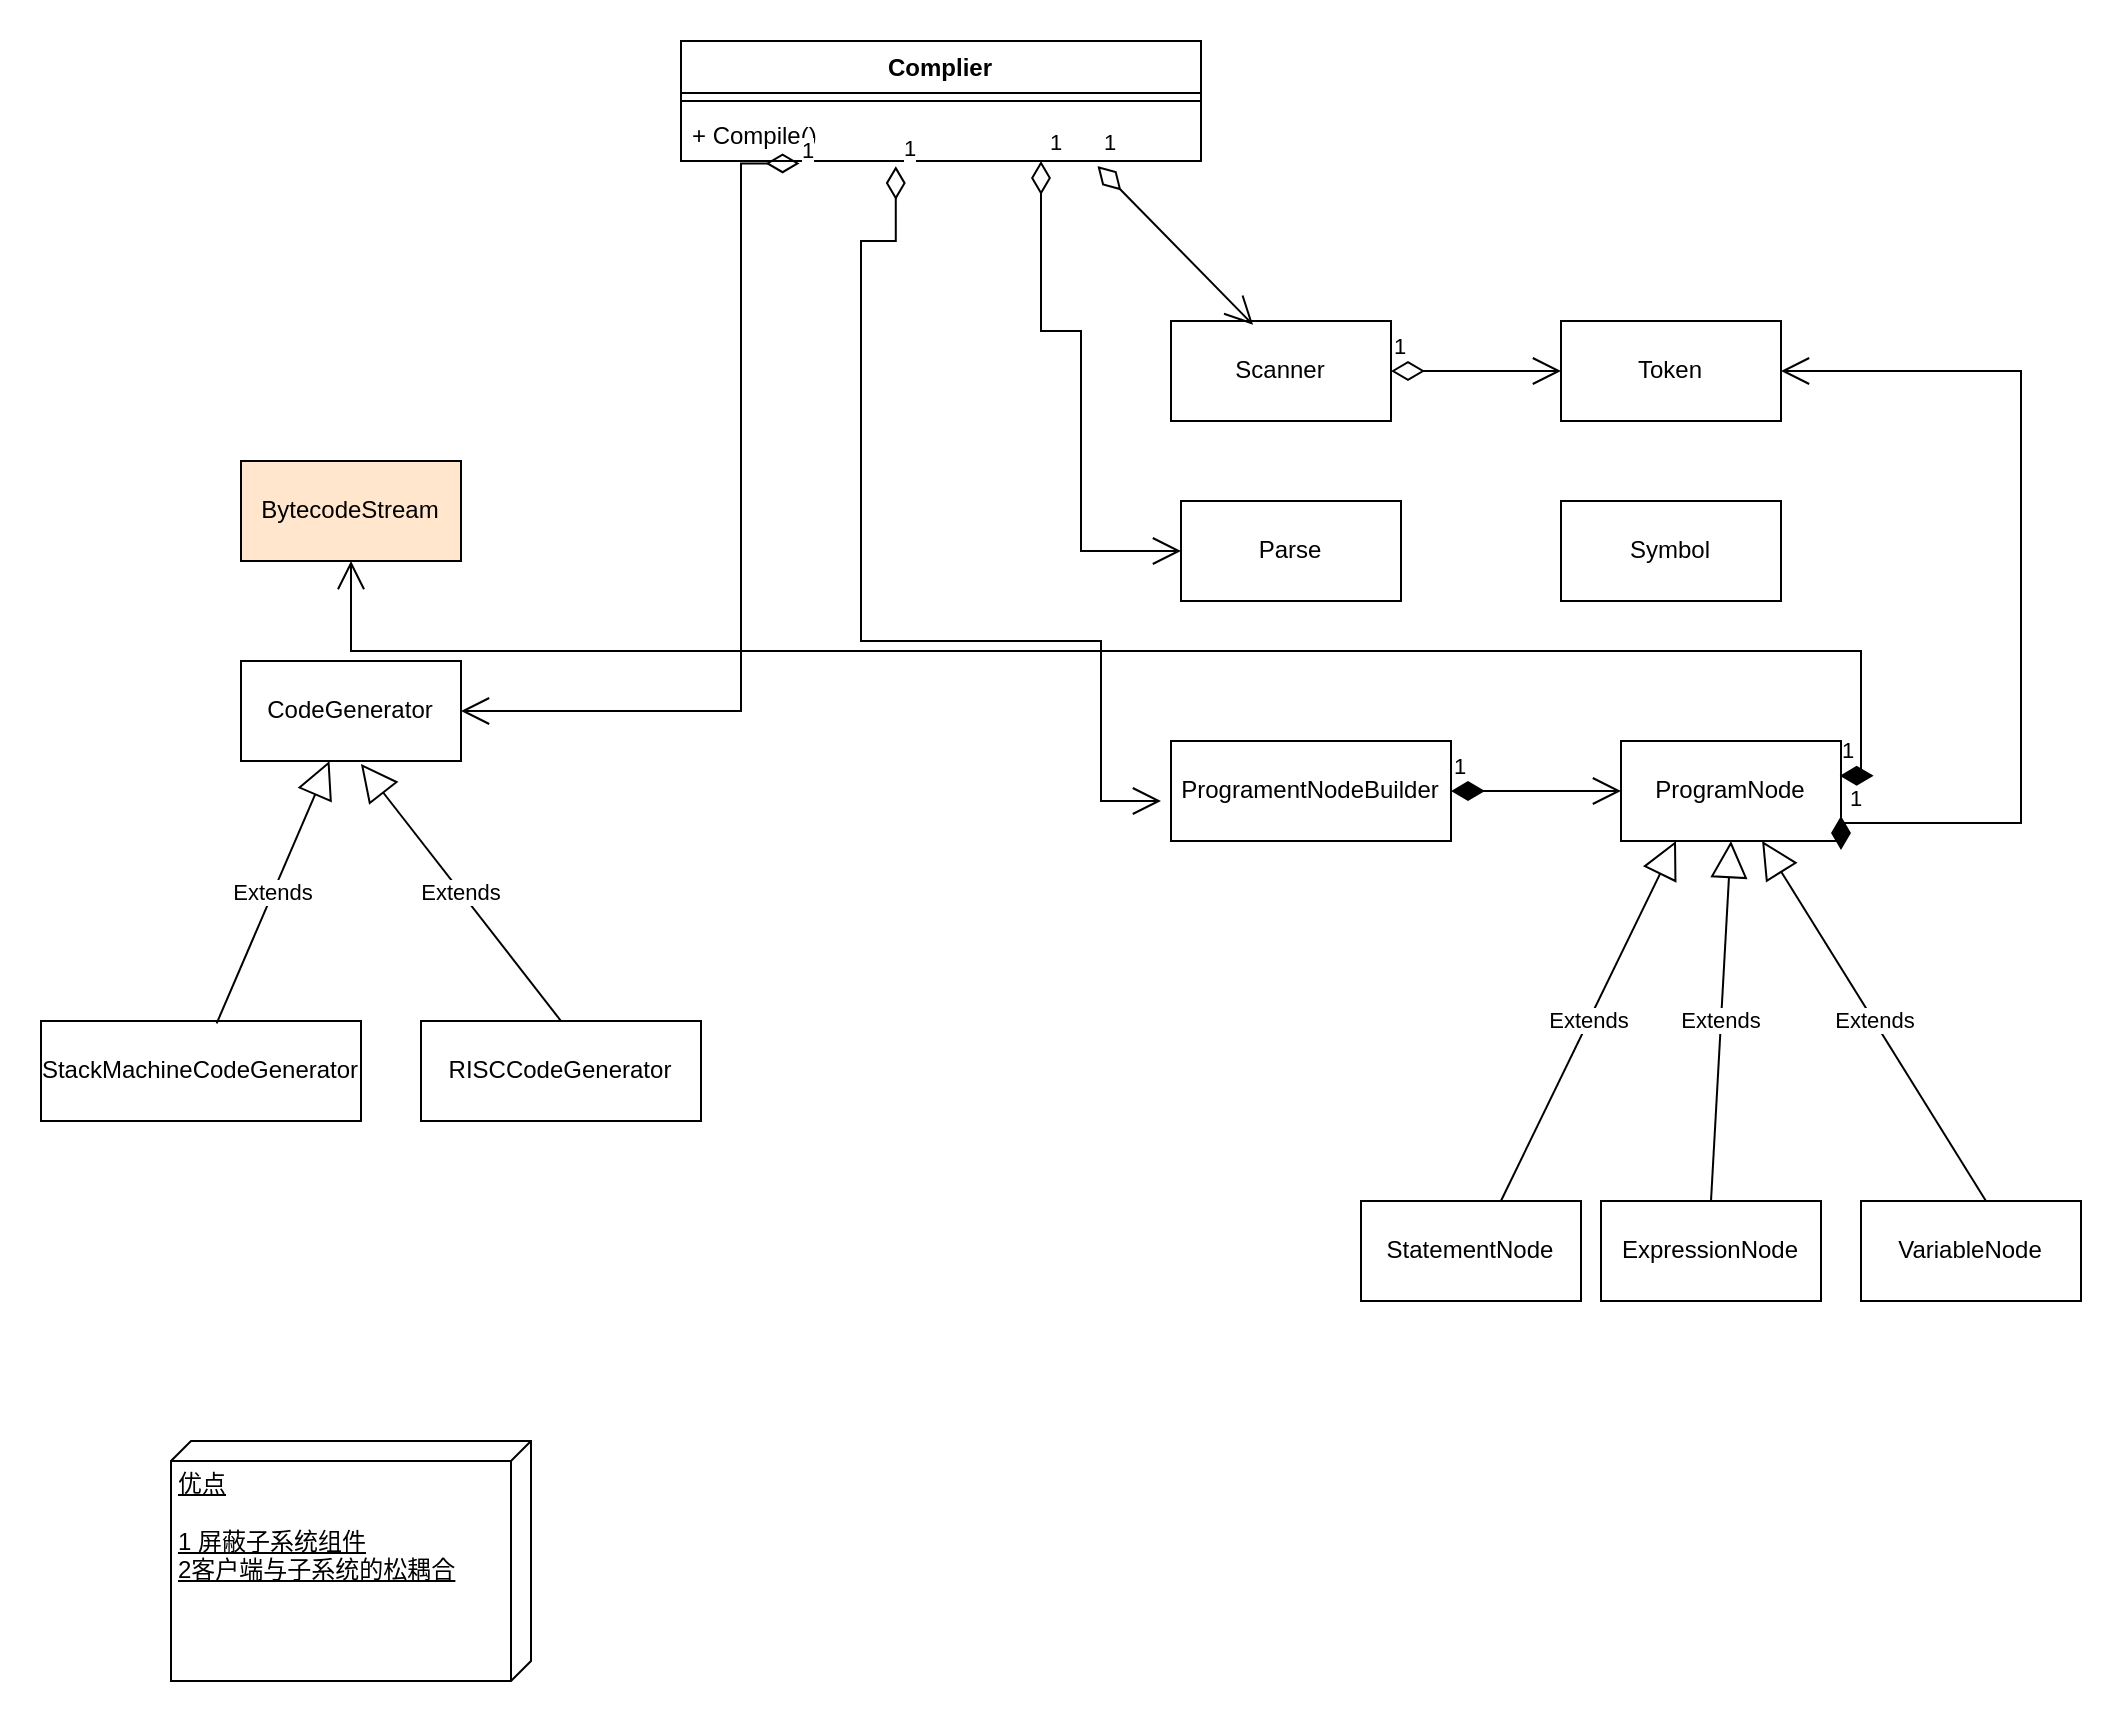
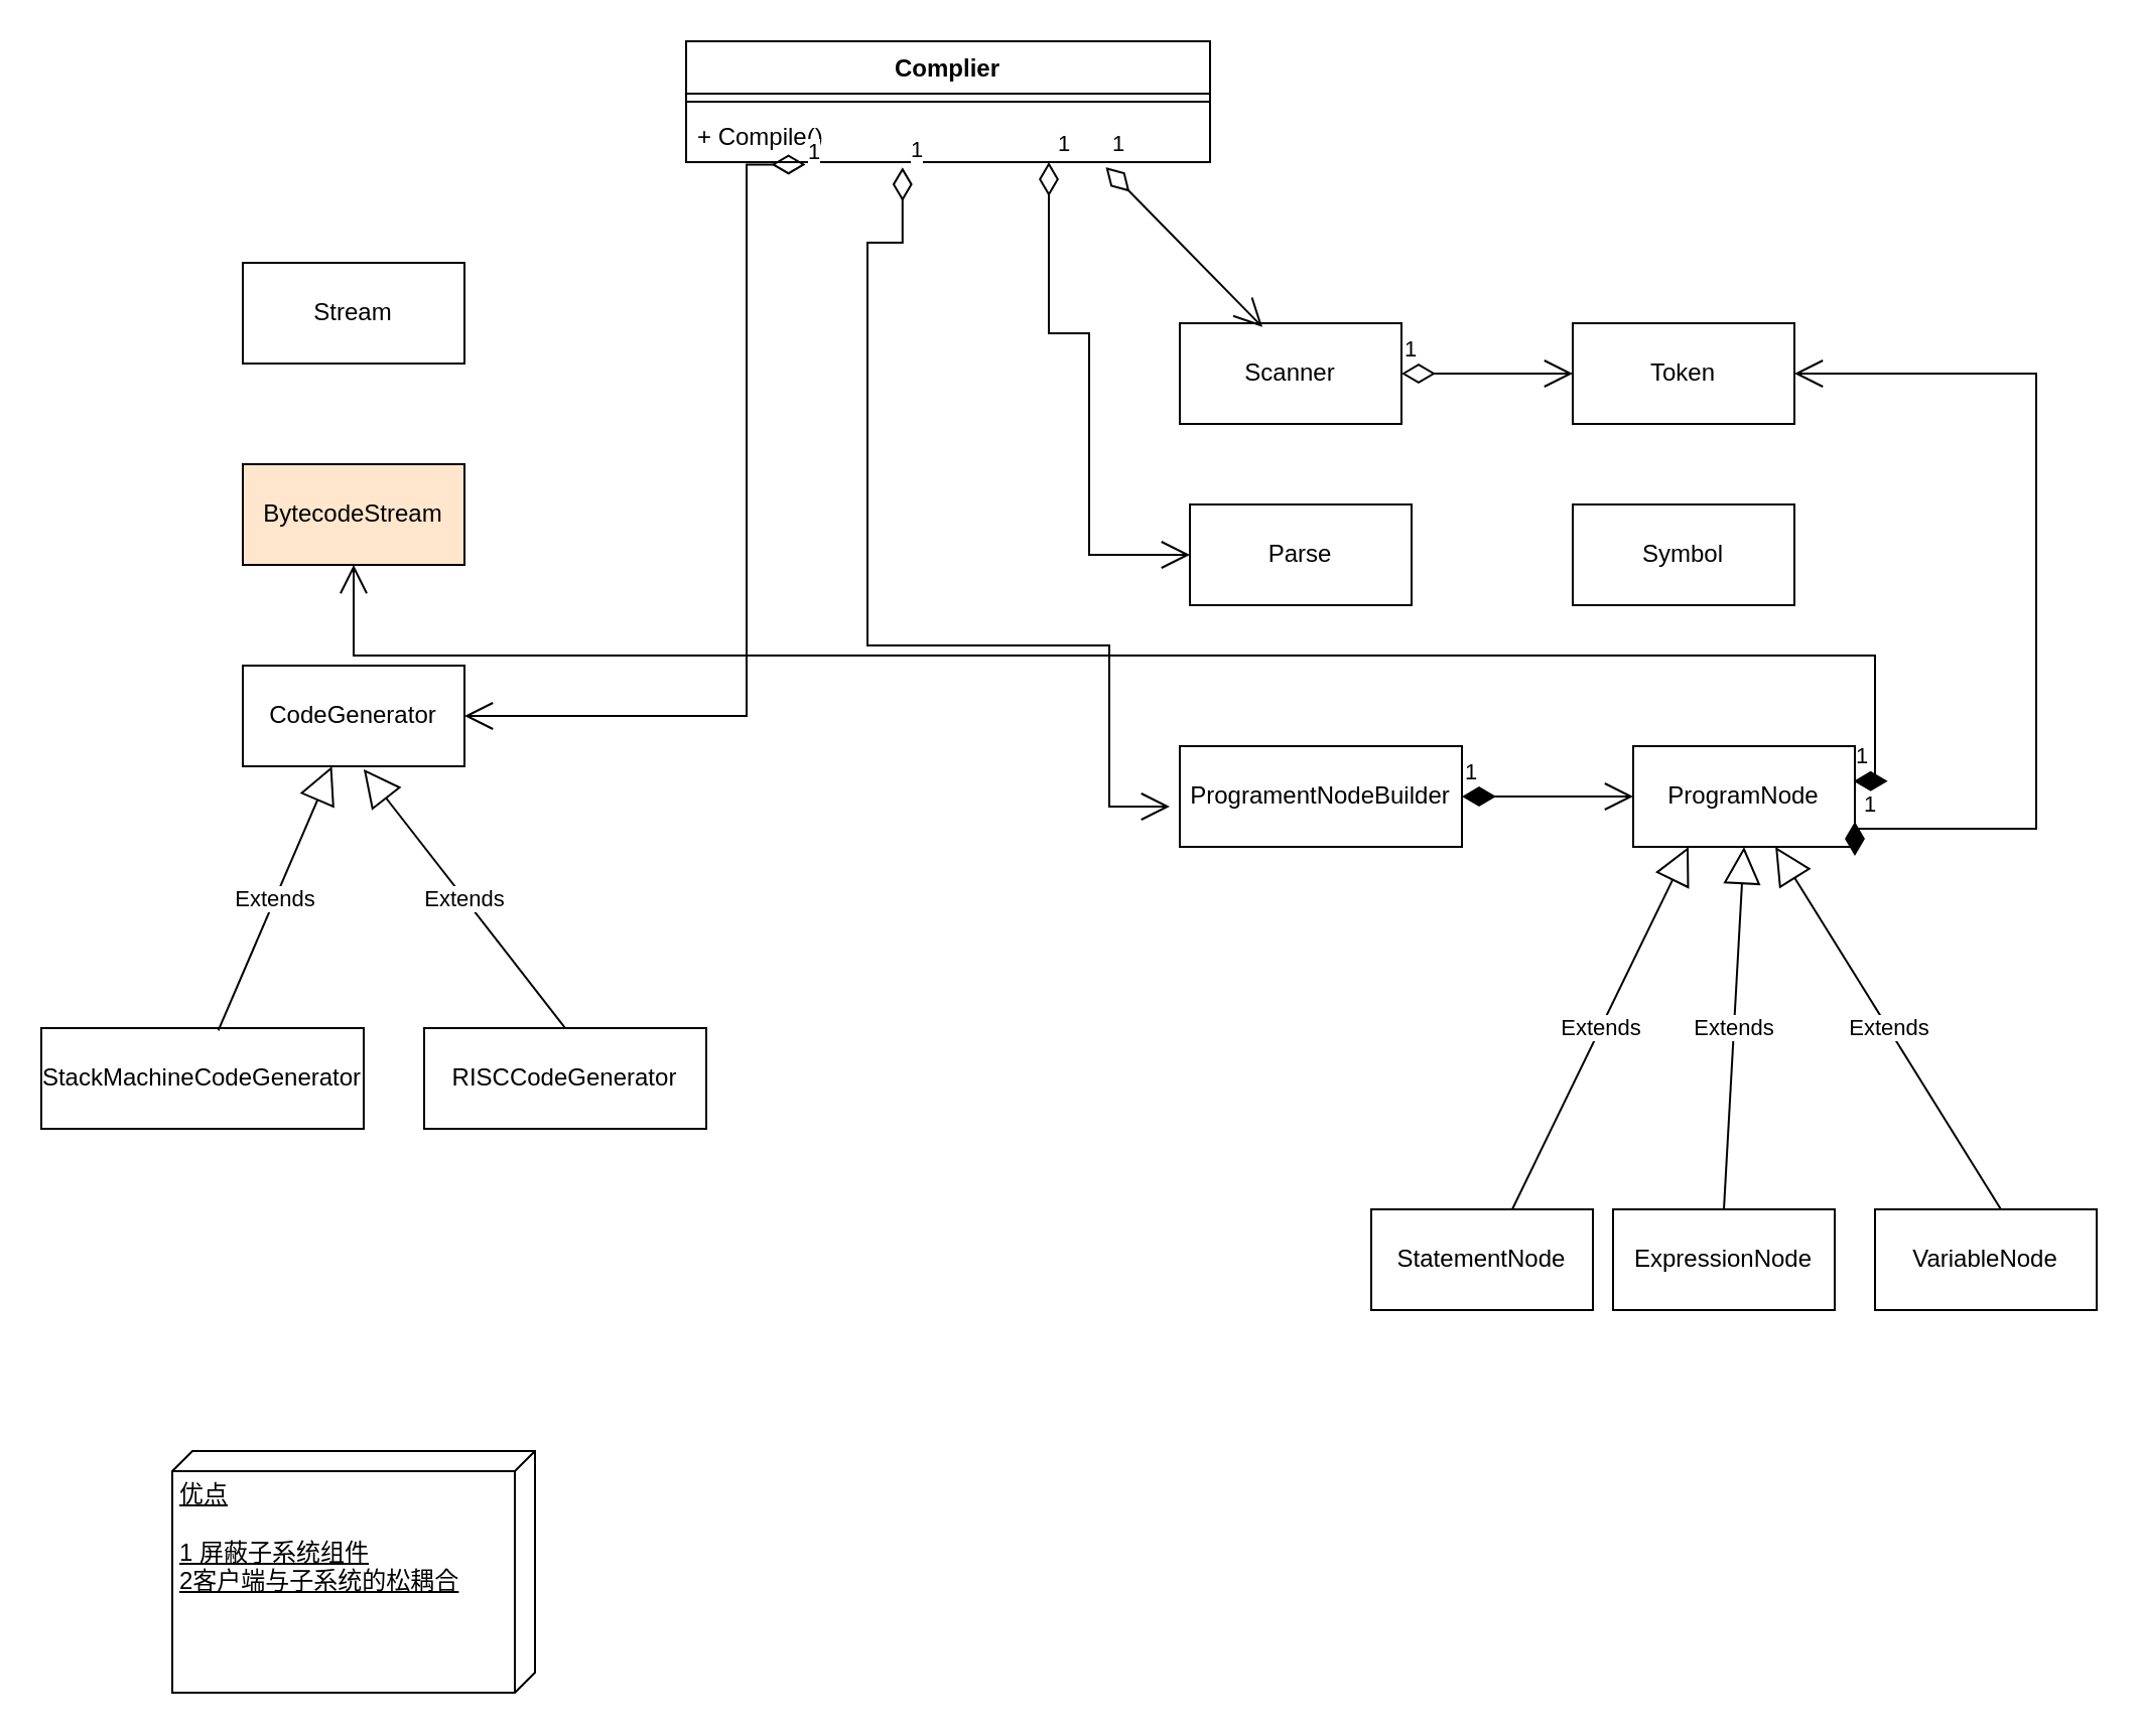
+ <mxCell id="11" value="Stream" style="html=1;whiteSpace=wrap;" vertex="1" parent="1"><mxGeometry x="120" y="130" width="110" height="50" as="geometry" /></mxCell>
